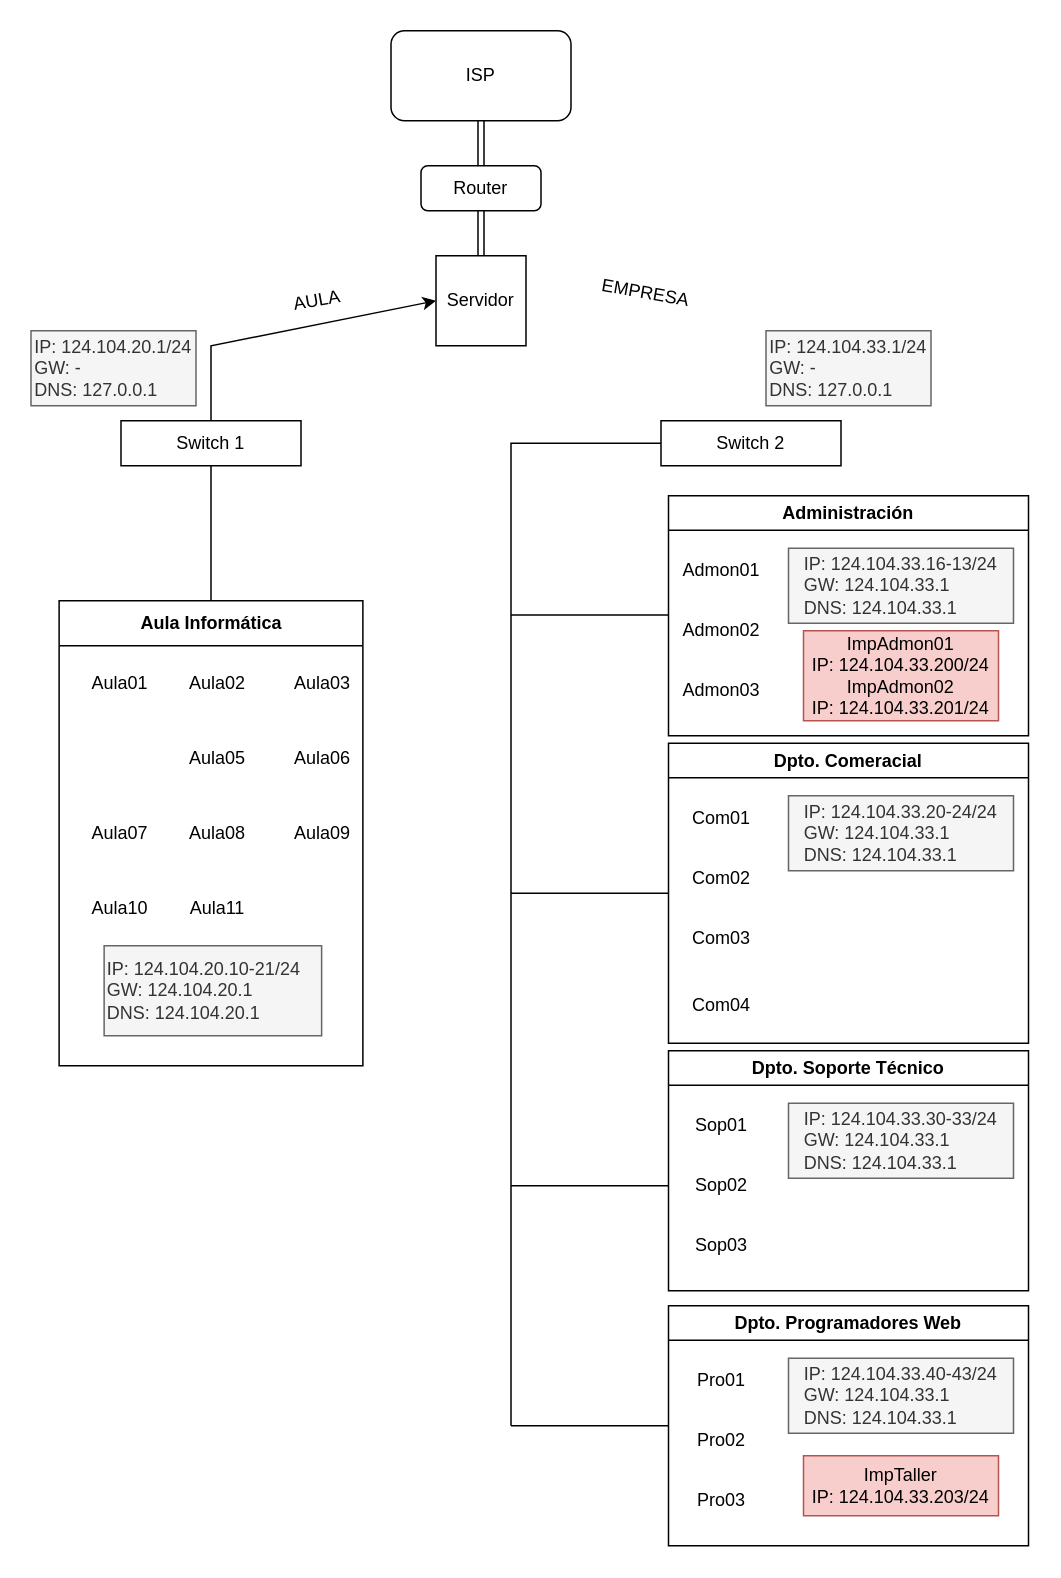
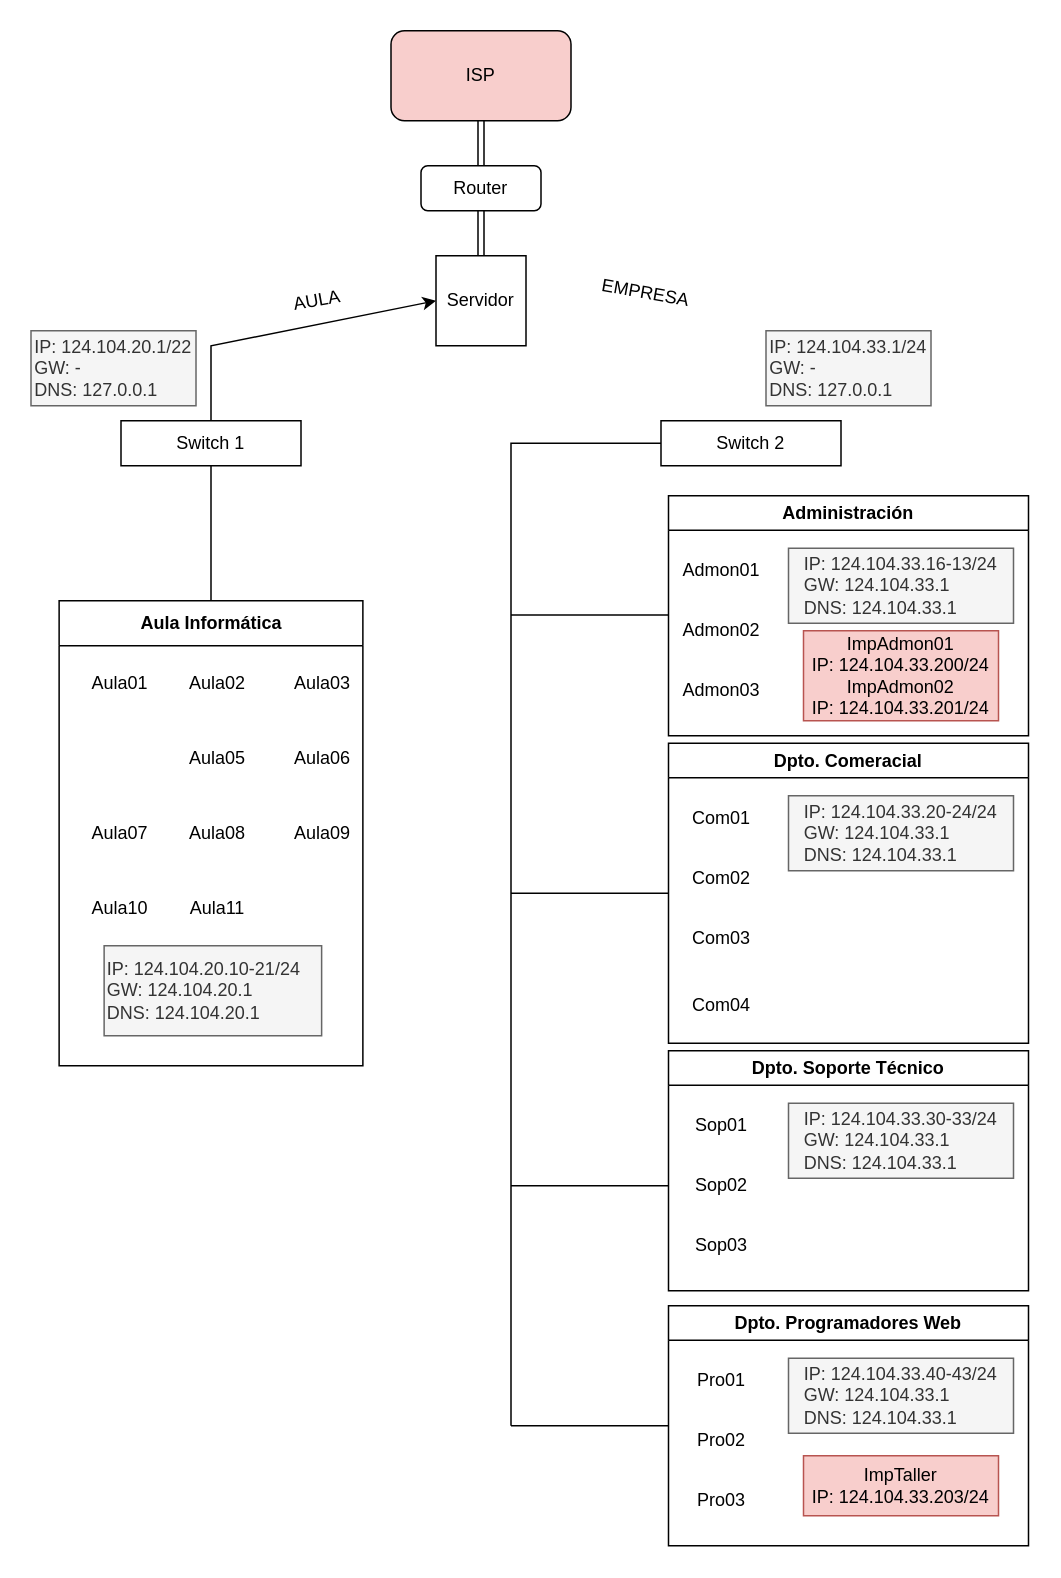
- <mxCell id="2" value="ISP" style="rounded=1;whiteSpace=wrap;html=1;" vertex="1" parent="1"><mxGeometry x="260" y="20" width="120" height="60" as="geometry" /></mxCell>
+ <mxCell id="2" value="ISP" style="rounded=1;whiteSpace=wrap;html=1;fillColor=#f8cecc;" vertex="1" parent="1"><mxGeometry x="260" y="20" width="120" height="60" as="geometry" /></mxCell>
- <mxCell id="21" value="&lt;div style=&quot;text-align: left;&quot;&gt;&lt;span style=&quot;background-color: initial;&quot;&gt;IP: 124.104.20.1/24&lt;/span&gt;&lt;/div&gt;&lt;div style=&quot;text-align: left;&quot;&gt;&lt;span style=&quot;background-color: initial;&quot;&gt;GW: -&lt;/span&gt;&lt;/div&gt;&lt;div style=&quot;text-align: left;&quot;&gt;&lt;span style=&quot;background-color: initial;&quot;&gt;DNS: 127.0.0.1&lt;/span&gt;&lt;/div&gt;" style="text;html=1;strokeColor=#666666;fillColor=#f5f5f5;align=center;verticalAlign=middle;whiteSpace=wrap;rounded=0;fontColor=#333333;" vertex="1" parent="1"><mxGeometry y="220" width="110" height="50" as="geometry" x="20" /></mxCell>
+ <mxCell id="21" value="&lt;div style=&quot;text-align: left;&quot;&gt;&lt;span style=&quot;background-color: initial;&quot;&gt;IP: 124.104.20.1/22&lt;/span&gt;&lt;/div&gt;&lt;div style=&quot;text-align: left;&quot;&gt;&lt;span style=&quot;background-color: initial;&quot;&gt;GW: -&lt;/span&gt;&lt;/div&gt;&lt;div style=&quot;text-align: left;&quot;&gt;&lt;span style=&quot;background-color: initial;&quot;&gt;DNS: 127.0.0.1&lt;/span&gt;&lt;/div&gt;" style="text;html=1;strokeColor=#666666;fillColor=#f5f5f5;align=center;verticalAlign=middle;whiteSpace=wrap;rounded=0;fontColor=#333333;" vertex="1" parent="1"><mxGeometry y="220" width="110" height="50" as="geometry" x="20" /></mxCell>
